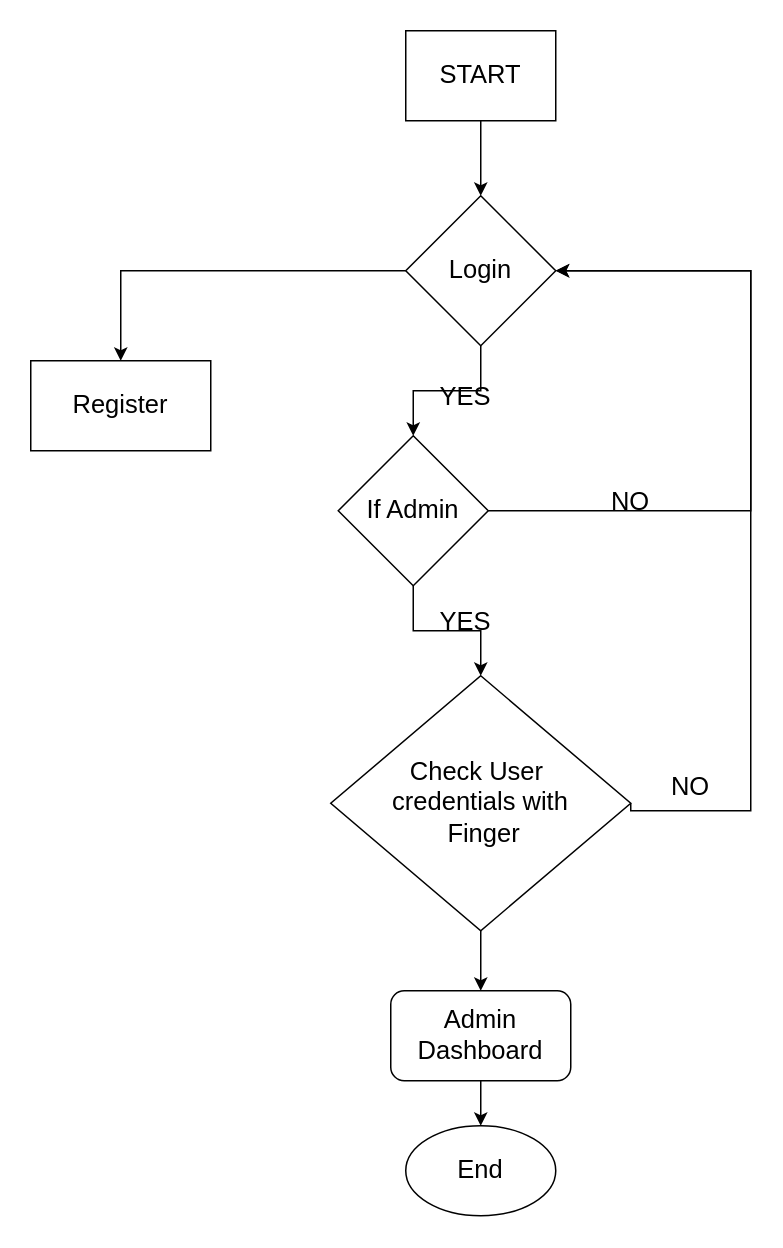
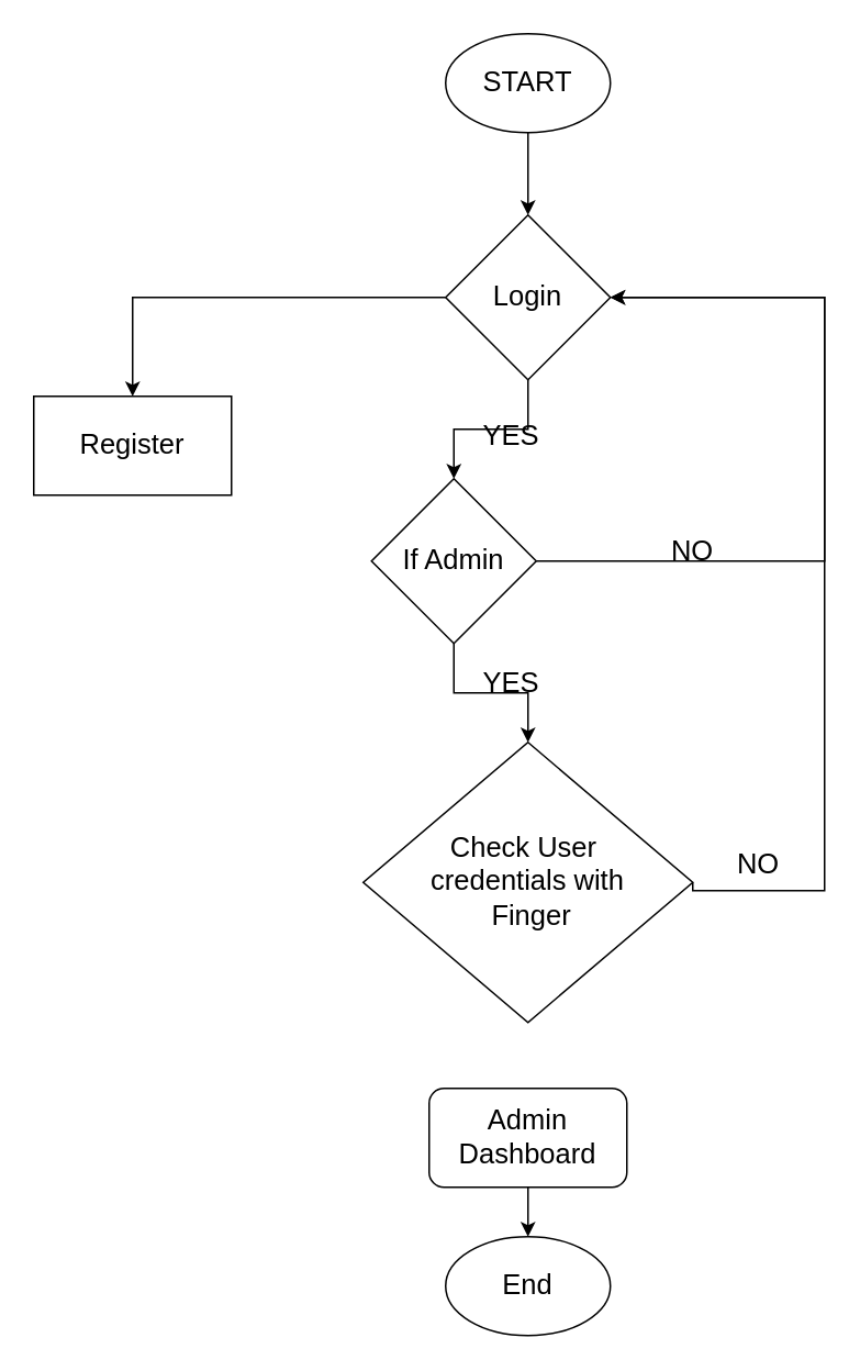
- <mxCell id="3" value="START" style="whiteSpace=wrap;html=1;fontSize=17;rounded=0;" parent="1" vertex="1"><mxGeometry x="270" y="20" width="100" height="60" as="geometry" /></mxCell>
+ <mxCell id="3" value="START" style="ellipse;whiteSpace=wrap;html=1;fontSize=17;" parent="1" vertex="1"><mxGeometry x="270" y="20" width="100" height="60" as="geometry" /></mxCell>
- <mxCell id="9" style="edgeStyle=orthogonalEdgeStyle;rounded=0;orthogonalLoop=1;jettySize=auto;html=1;fontSize=17;" edge="1" parent="1" source="11" target="13"><mxGeometry relative="1" as="geometry" /></mxCell>
